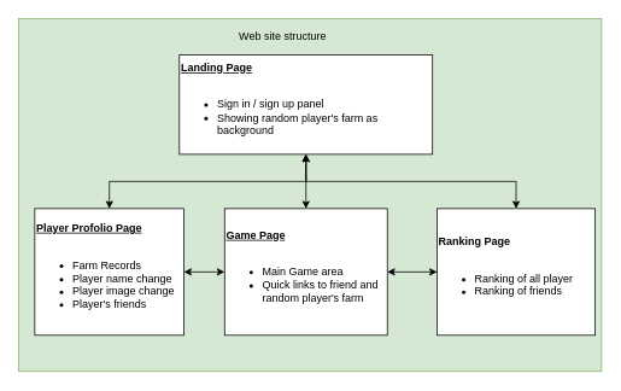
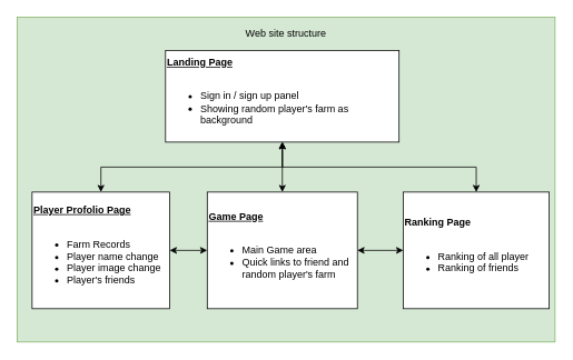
- <mxCell id="12" value="Web site structure" style="text;html=1;strokeColor=none;fillColor=none;align=center;verticalAlign=middle;whiteSpace=wrap;rounded=0;shadow=0;glass=0;comic=0;" parent="1" vertex="1"><mxGeometry x="241" y="30" width="143" height="20" as="geometry" /></mxCell>
+ <mxCell id="12" value="Web site structure" style="text;html=1;strokeColor=none;fillColor=none;align=center;verticalAlign=middle;whiteSpace=wrap;rounded=0;shadow=0;glass=0;comic=0;" parent="1" vertex="1"><mxGeometry x="271" y="30" width="143" height="20" as="geometry" /></mxCell>
